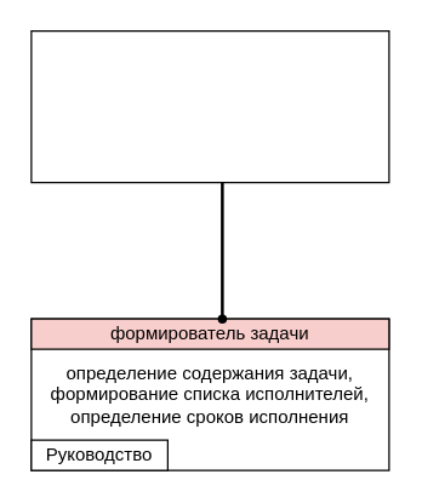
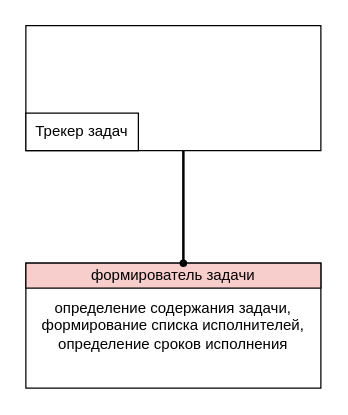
+ <mxCell id="3" value="Трекер задач" style="rounded=0;whiteSpace=wrap;html=1;" vertex="1" parent="1"><mxGeometry x="20" y="90" width="90" height="30" as="geometry" /></mxCell>
- <mxCell id="6" value="Руководство" style="rounded=0;whiteSpace=wrap;html=1;" vertex="1" parent="1"><mxGeometry x="20" y="290" width="90" height="20" as="geometry" /></mxCell>
